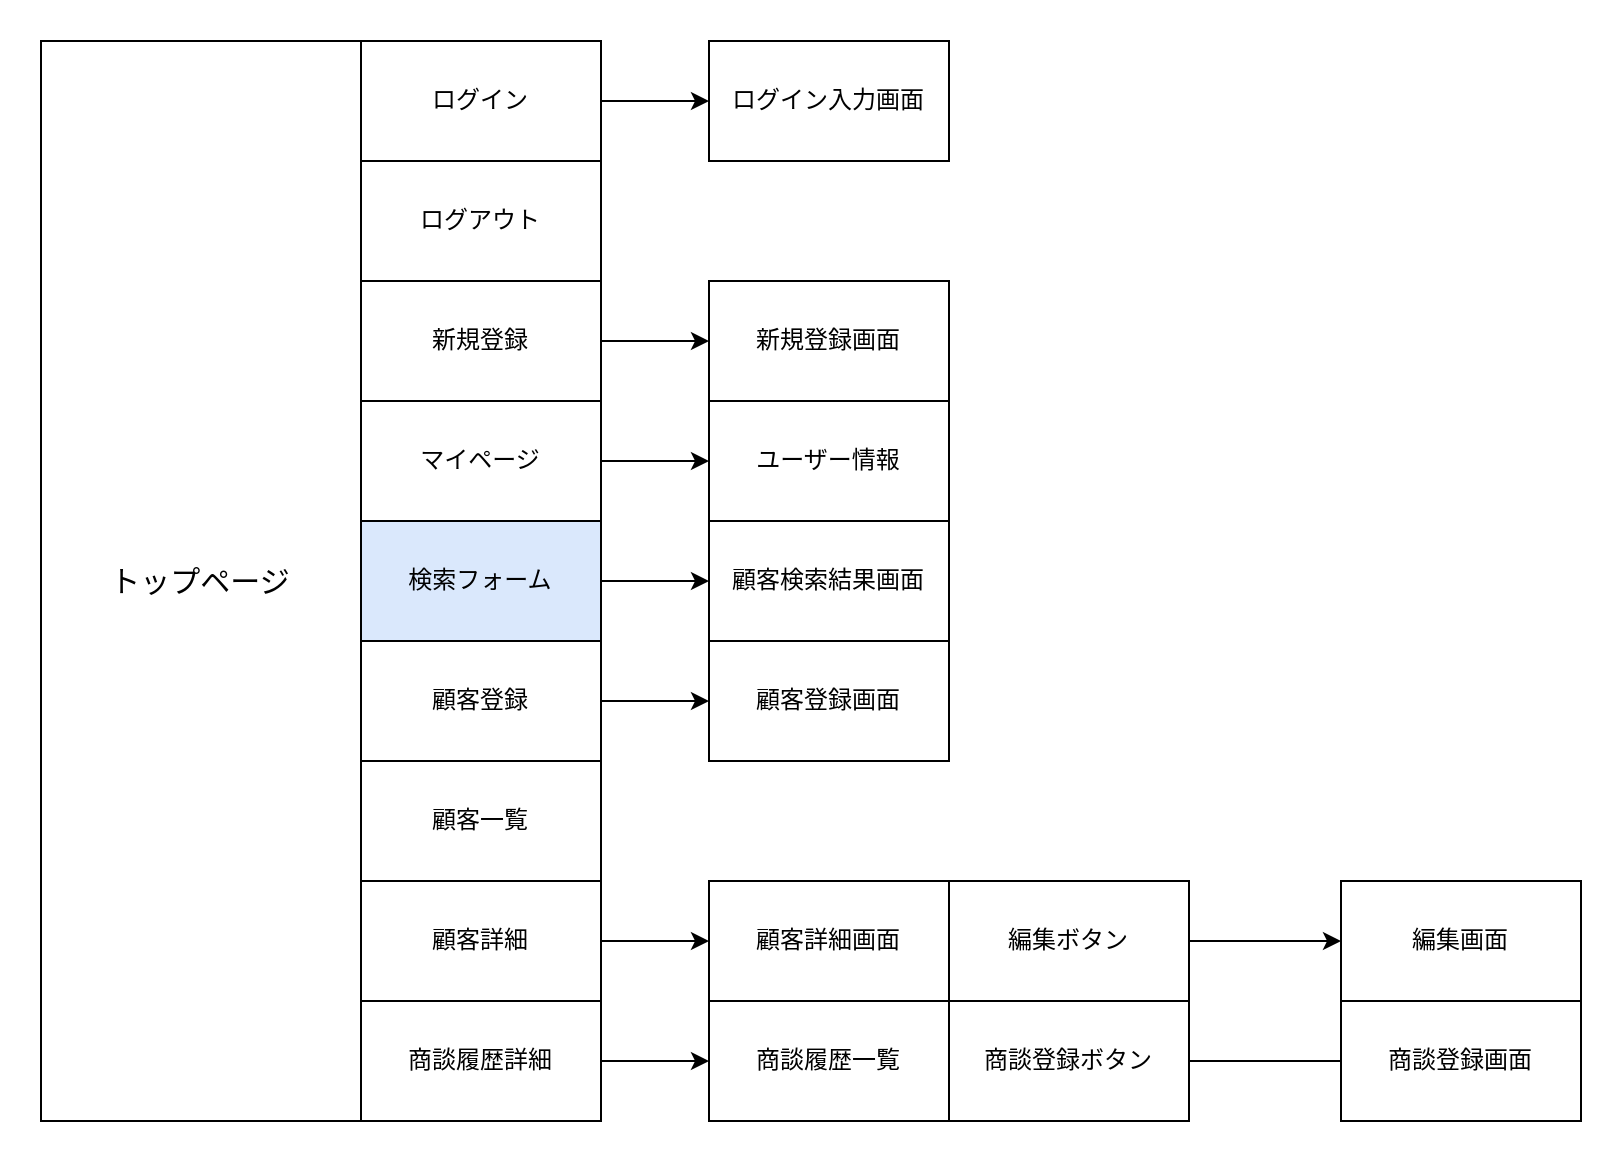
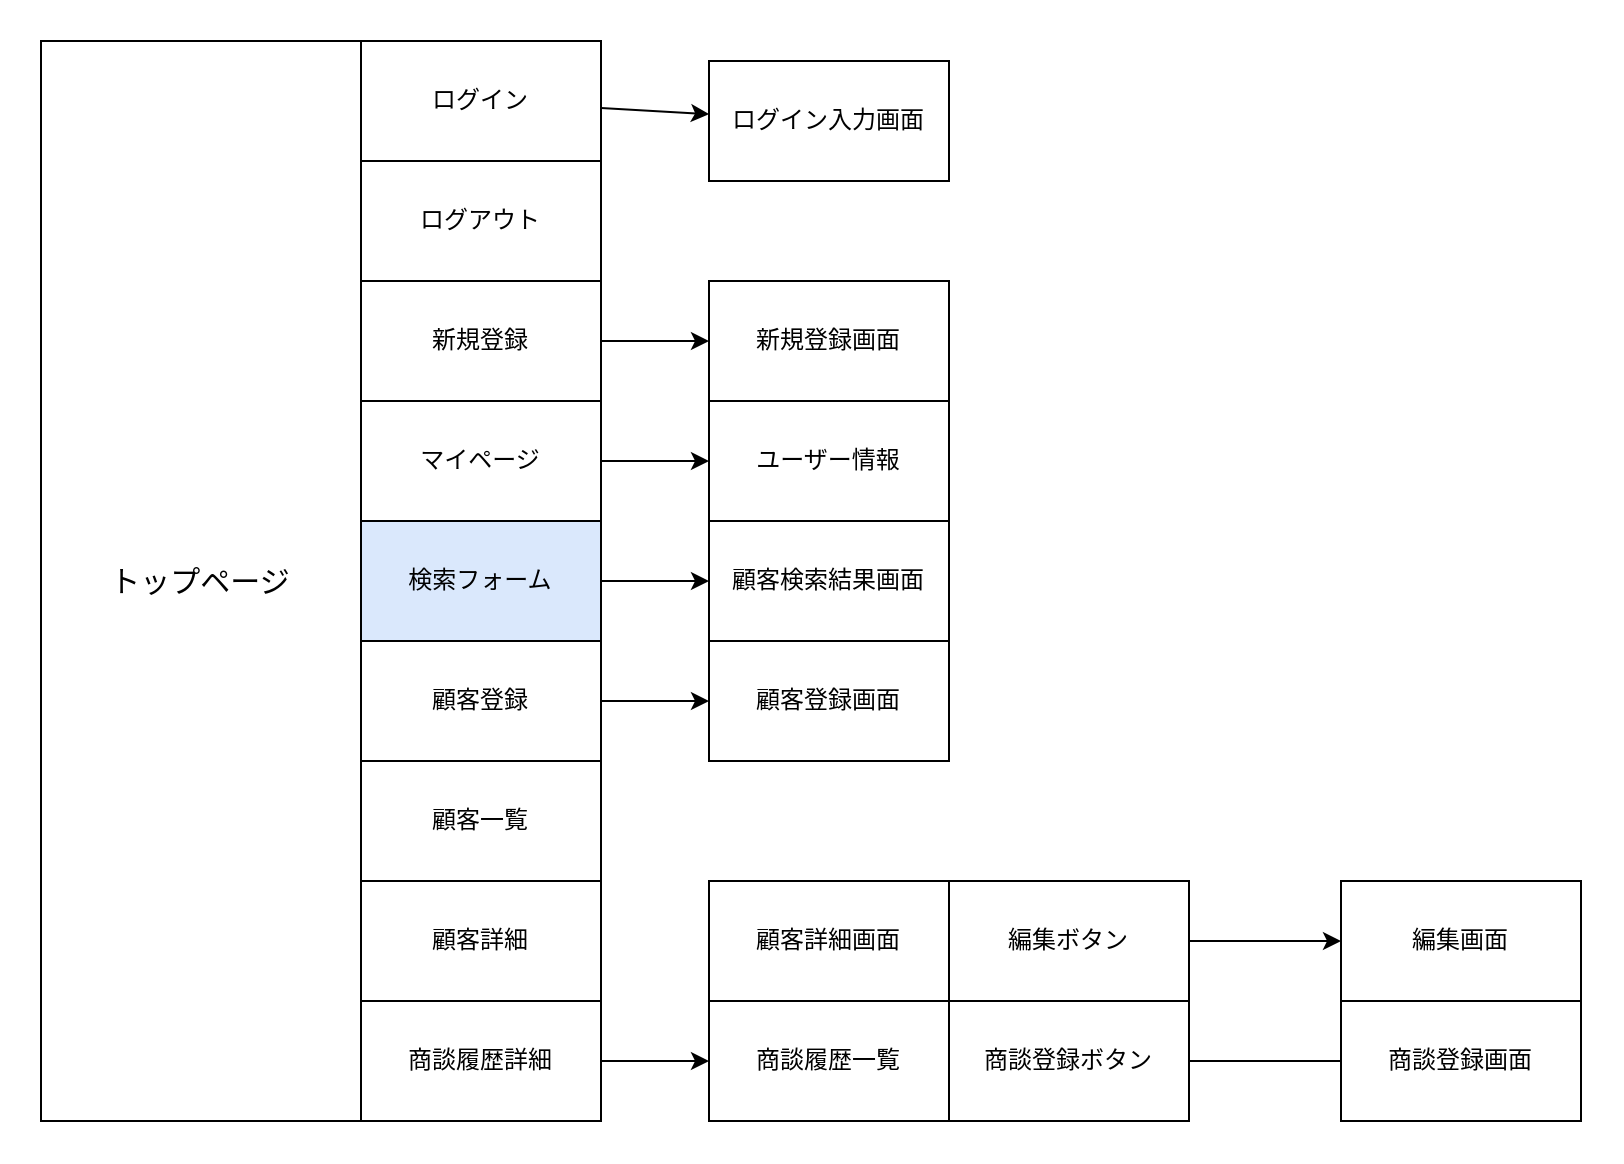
- <mxCell id="19" value="ログイン入力画面" style="rounded=0;whiteSpace=wrap;html=1;" vertex="1" parent="1"><mxGeometry x="354" y="20" width="120" height="60" as="geometry" /></mxCell>
+ <mxCell id="19" value="ログイン入力画面" style="rounded=0;whiteSpace=wrap;html=1;" vertex="1" parent="1"><mxGeometry x="354" y="30" width="120" height="60" as="geometry" /></mxCell>
- <mxCell id="15" style="edgeStyle=none;html=1;exitX=1;exitY=0.5;exitDx=0;exitDy=0;entryX=0;entryY=0.5;entryDx=0;entryDy=0;" edge="1" parent="1" source="16" target="24"><mxGeometry relative="1" as="geometry" /></mxCell>
